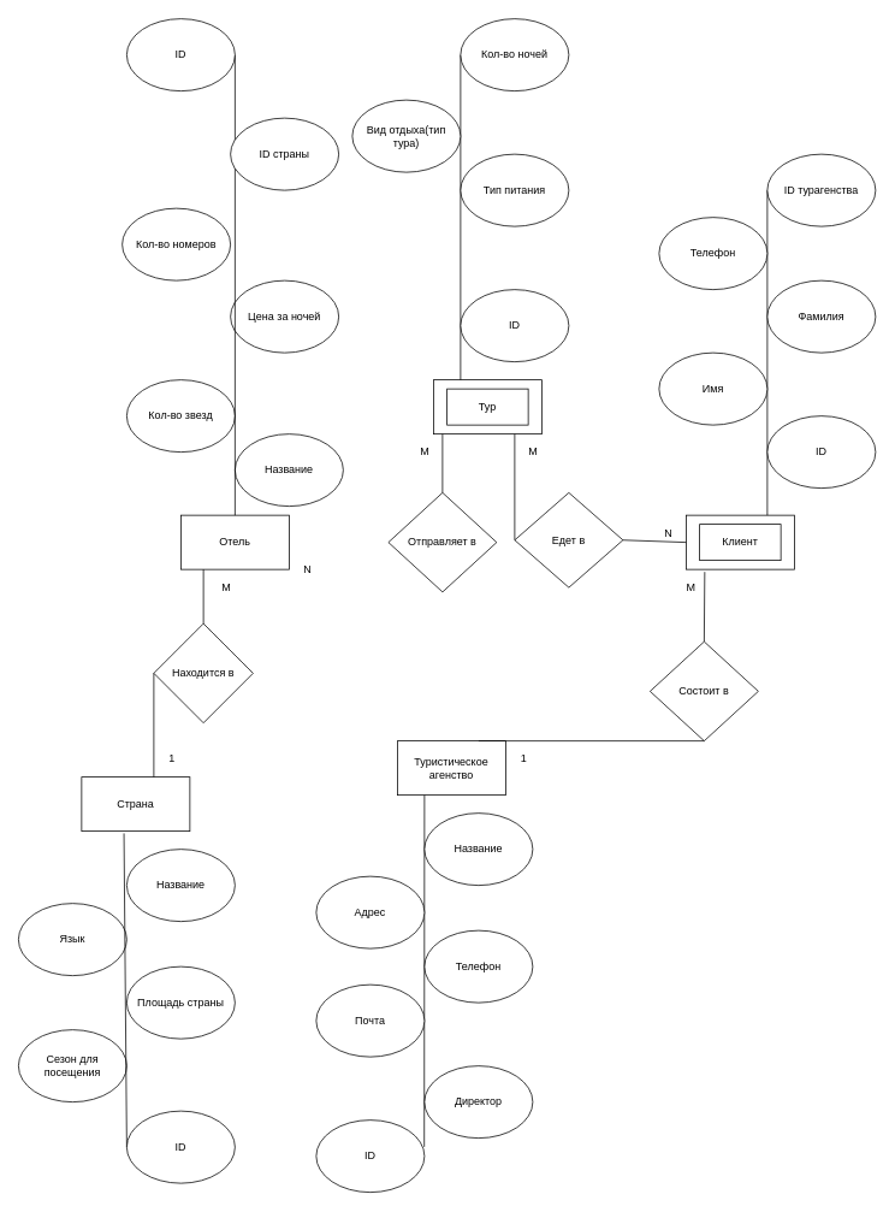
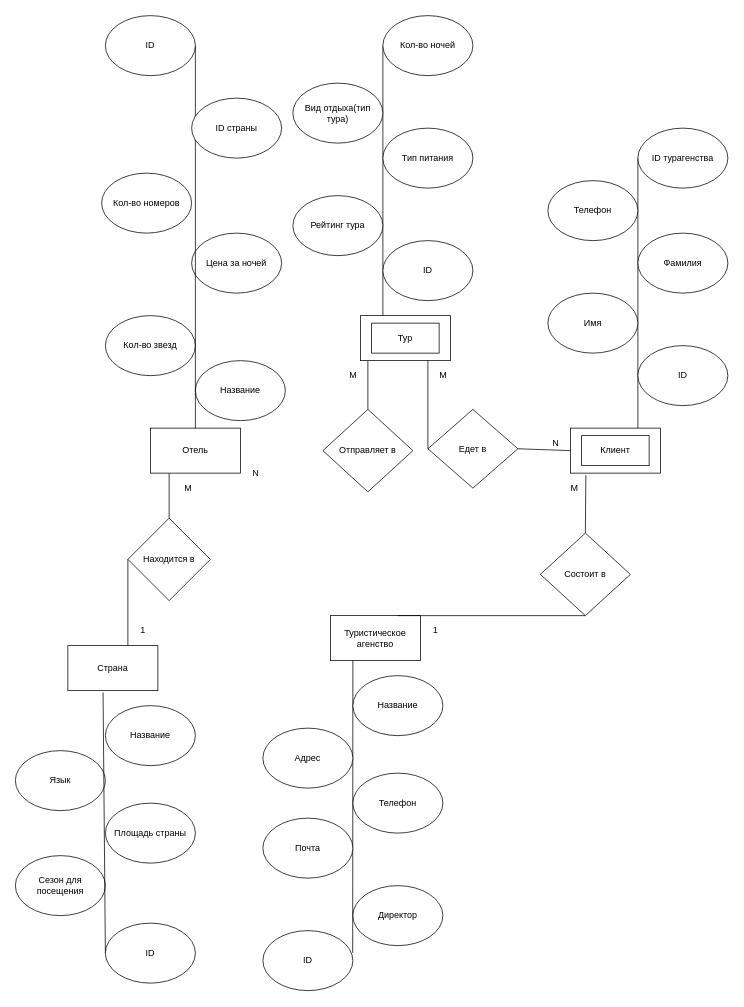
+ <mxCell id="29" value="Рейтинг тура" style="ellipse;whiteSpace=wrap;html=1;" parent="1" vertex="1"><mxGeometry x="390" y="260" width="120" height="80" as="geometry" /></mxCell>
